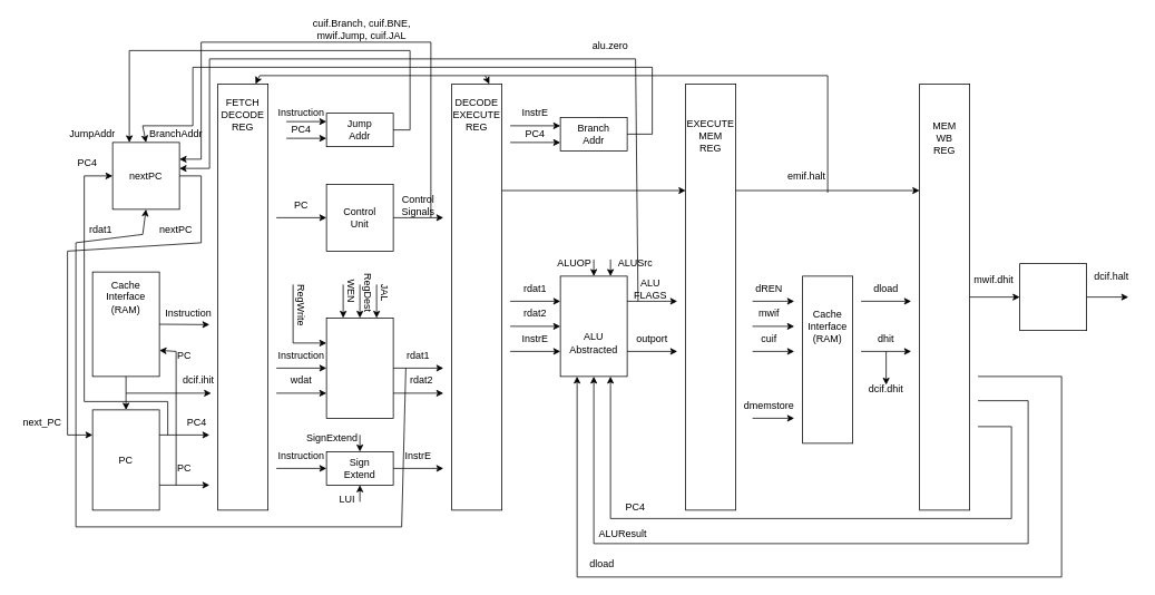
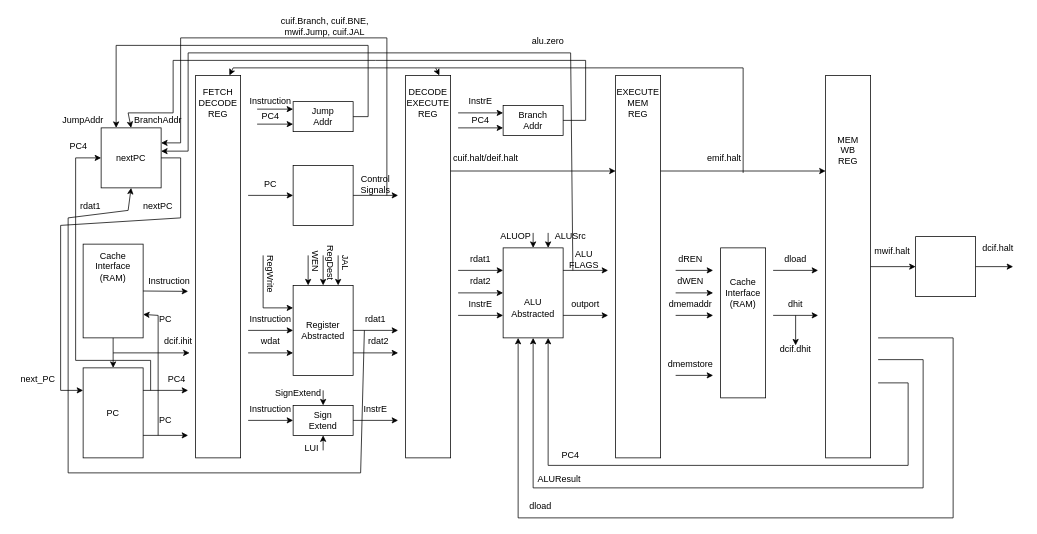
- <mxCell id="17" value="&lt;div&gt;EXECUTE&lt;/div&gt;&lt;div&gt;MEM&lt;/div&gt;&lt;div&gt;REG&lt;br&gt;&lt;/div&gt;" style="text;html=1;strokeColor=none;fillColor=none;align=center;verticalAlign=middle;whiteSpace=wrap;rounded=0;" parent="15" vertex="1"><mxGeometry x="10" y="46.25" width="40" height="31.875" as="geometry" /></mxCell>
+ <mxCell id="17" value="&lt;div&gt;EXECUTE&lt;/div&gt;&lt;div&gt;MEM&lt;/div&gt;&lt;div&gt;REG&lt;br&gt;&lt;/div&gt;" style="text;html=1;strokeColor=none;fillColor=none;align=center;verticalAlign=middle;whiteSpace=wrap;rounded=0;" parent="15" vertex="1"><mxGeometry x="10" y="21.25" width="40" height="31.875" as="geometry" /></mxCell>
- <mxCell id="8" value="&lt;div&gt;MEM&lt;/div&gt;&lt;div&gt;WB&lt;br&gt;&lt;/div&gt;&lt;div&gt;REG&lt;br&gt;&lt;/div&gt;" style="text;html=1;strokeColor=none;fillColor=none;align=center;verticalAlign=middle;whiteSpace=wrap;rounded=0;" parent="1" vertex="1"><mxGeometry x="1110" y="150" width="40" height="30" as="geometry" /></mxCell>
+ <mxCell id="8" value="&lt;div&gt;MEM&lt;/div&gt;&lt;div&gt;WB&lt;br&gt;&lt;/div&gt;&lt;div&gt;REG&lt;br&gt;&lt;/div&gt;" style="text;html=1;strokeColor=none;fillColor=none;align=center;verticalAlign=middle;whiteSpace=wrap;rounded=0;" parent="1" vertex="1"><mxGeometry x="1110" y="185" width="40" height="30" as="geometry" /></mxCell>
+ <mxCell id="127" value="cuif.halt/deif.halt" style="text;html=1;strokeColor=none;fillColor=none;align=center;verticalAlign=middle;whiteSpace=wrap;rounded=0;" vertex="1" parent="1"><mxGeometry x="617" y="195" width="60" height="30" as="geometry" /></mxCell>
- <mxCell id="20" value="&lt;div&gt;Control&lt;/div&gt;&lt;div&gt;Unit&lt;br&gt;&lt;/div&gt;" style="text;html=1;strokeColor=none;fillColor=none;align=center;verticalAlign=middle;whiteSpace=wrap;rounded=0;" parent="18" vertex="1"><mxGeometry x="10" y="25" width="60" height="30" as="geometry" /></mxCell>
- <mxCell id="40" value="mwif.dhit" style="text;html=1;strokeColor=none;fillColor=none;align=center;verticalAlign=middle;whiteSpace=wrap;rounded=0;" parent="1" vertex="1"><mxGeometry x="1159" y="320" width="60" height="30" as="geometry" /></mxCell>
+ <mxCell id="40" value="mwif.halt" style="text;html=1;strokeColor=none;fillColor=none;align=center;verticalAlign=middle;whiteSpace=wrap;rounded=0;" parent="1" vertex="1"><mxGeometry x="1159" y="320" width="60" height="30" as="geometry" /></mxCell>
- <mxCell id="102" value="mwif" style="text;html=1;strokeColor=none;fillColor=none;align=center;verticalAlign=middle;whiteSpace=wrap;rounded=0;" parent="1" vertex="1"><mxGeometry x="890" y="360" width="60" height="30" as="geometry" /></mxCell>
+ <mxCell id="102" value="dWEN" style="text;html=1;strokeColor=none;fillColor=none;align=center;verticalAlign=middle;whiteSpace=wrap;rounded=0;" parent="1" vertex="1"><mxGeometry x="890" y="360" width="60" height="30" as="geometry" /></mxCell>
- <mxCell id="104" value="cuif" style="text;html=1;strokeColor=none;fillColor=none;align=center;verticalAlign=middle;whiteSpace=wrap;rounded=0;" parent="1" vertex="1"><mxGeometry x="890" y="390" width="60" height="30" as="geometry" /></mxCell>
+ <mxCell id="104" value="dmemaddr" style="text;html=1;strokeColor=none;fillColor=none;align=center;verticalAlign=middle;whiteSpace=wrap;rounded=0;" parent="1" vertex="1"><mxGeometry x="890" y="390" width="60" height="30" as="geometry" /></mxCell>
+ <mxCell id="23" value="&lt;div&gt;Register&lt;/div&gt;&lt;div&gt;Abstracted&lt;br&gt;&lt;/div&gt;" style="text;html=1;strokeColor=none;fillColor=none;align=center;verticalAlign=middle;whiteSpace=wrap;rounded=0;" parent="21" vertex="1"><mxGeometry x="10" y="45" width="60" height="30" as="geometry" /></mxCell>
